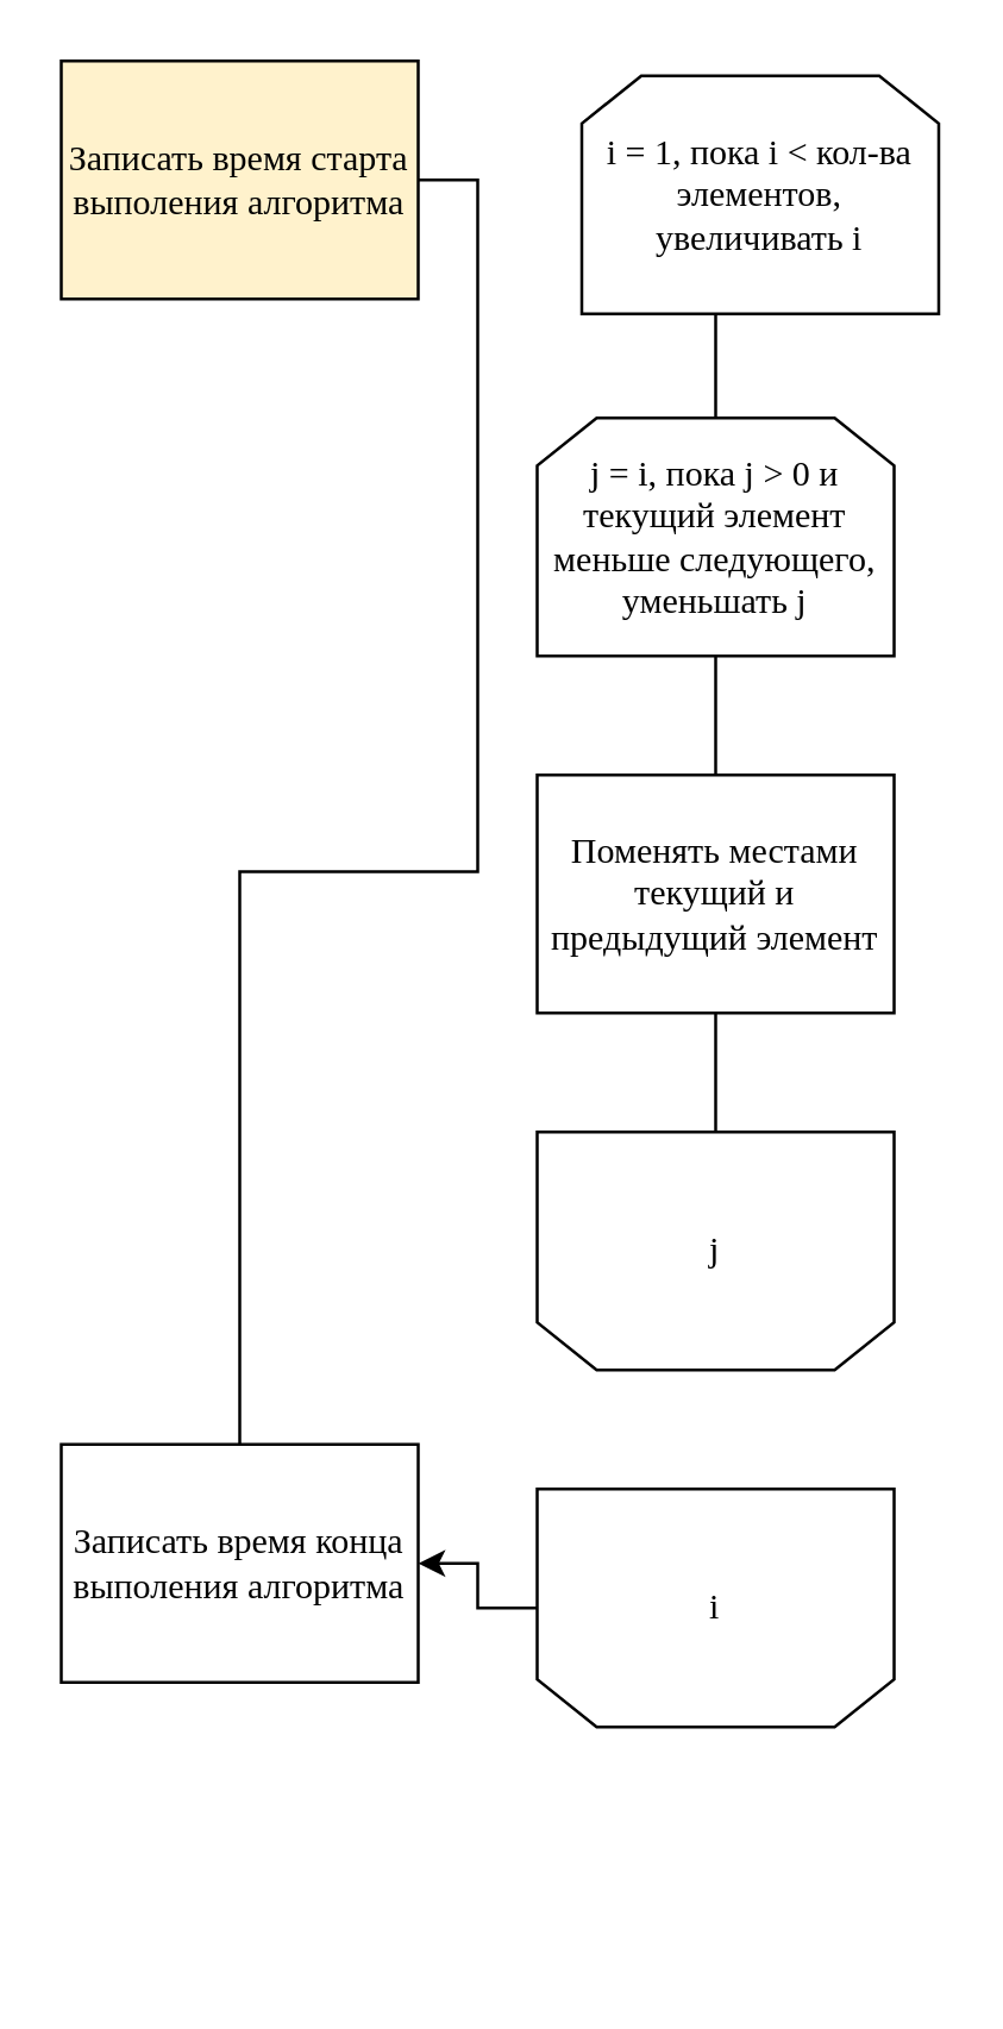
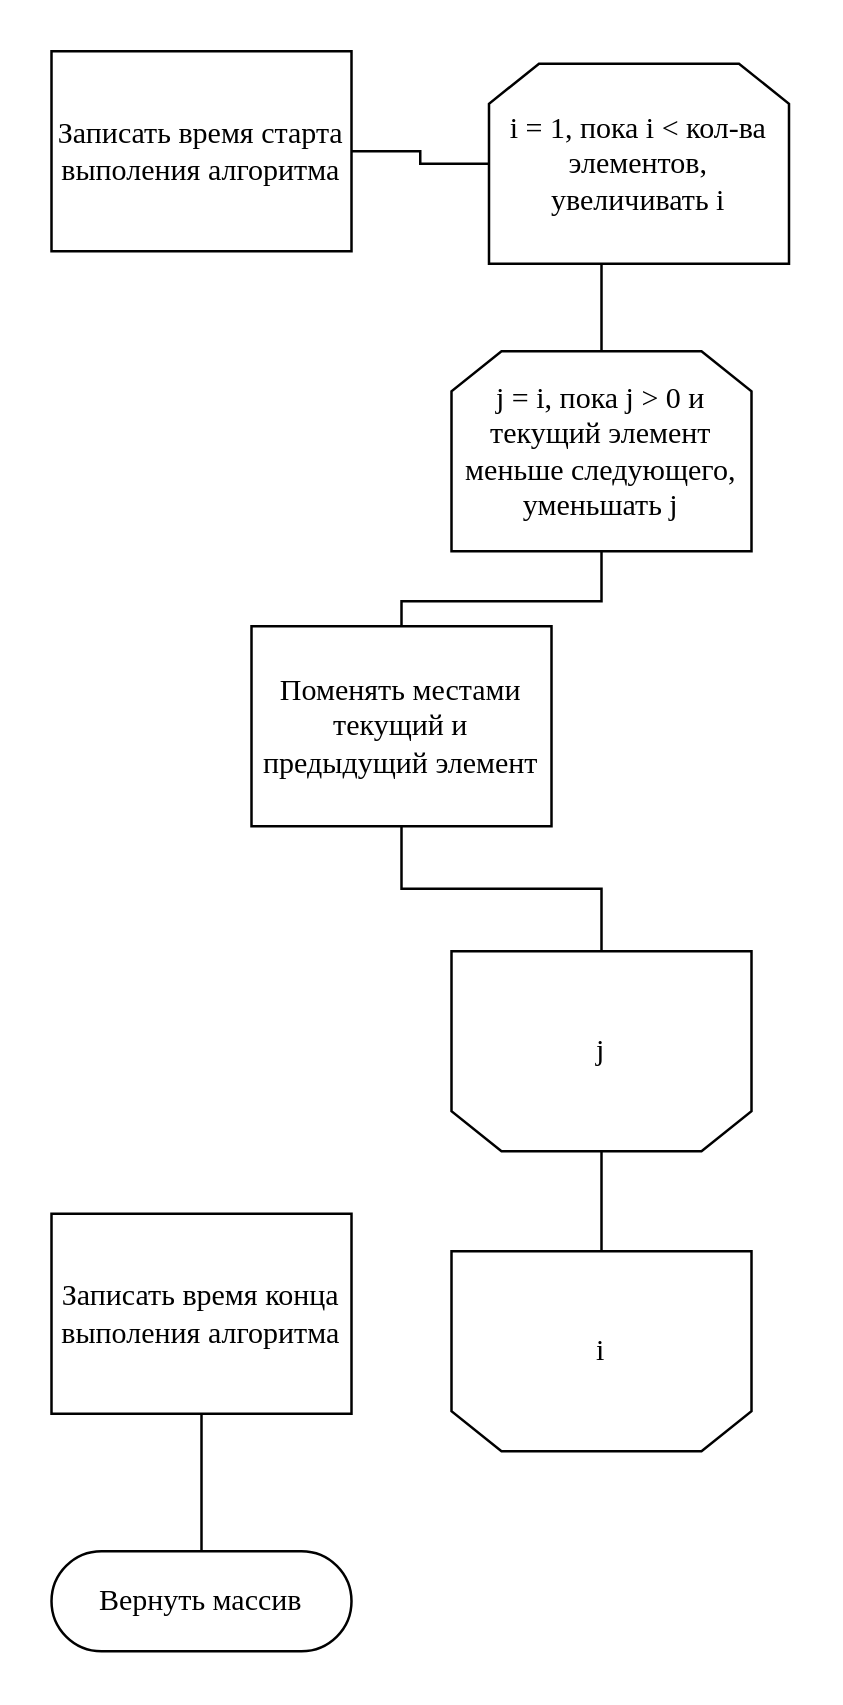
- <mxCell id="14" value="Записать время старта выполения алгоритма" style="rounded=0;whiteSpace=wrap;html=1;fontFamily=Times New Roman;fillColor=#fff2cc;" parent="1" vertex="1"><mxGeometry x="20" y="20" width="120" height="80" as="geometry" /></mxCell>
+ <mxCell id="14" value="Записать время старта выполения алгоритма" style="rounded=0;whiteSpace=wrap;html=1;fontFamily=Times New Roman;" parent="1" vertex="1"><mxGeometry x="20" y="20" width="120" height="80" as="geometry" /></mxCell>
- <mxCell id="11" value="Поменять местами текущий и предыдущий элемент" style="rounded=0;whiteSpace=wrap;html=1;fontFamily=Times New Roman;" parent="1" vertex="1"><mxGeometry x="180" y="260" width="120" height="80" as="geometry" /></mxCell>
+ <mxCell id="11" value="Поменять местами текущий и предыдущий элемент" style="rounded=0;whiteSpace=wrap;html=1;fontFamily=Times New Roman;" parent="1" vertex="1"><mxGeometry x="100" y="250" width="120" height="80" as="geometry" /></mxCell>
- <mxCell id="13" style="edgeStyle=orthogonalEdgeStyle;rounded=0;orthogonalLoop=1;jettySize=auto;html=1;exitX=1;exitY=0.5;exitDx=0;exitDy=0;endArrow=none;endFill=0;fontFamily=Times New Roman;" parent="1" source="14" target="16" edge="1"><mxGeometry relative="1" as="geometry" /></mxCell>
+ <mxCell id="13" style="edgeStyle=orthogonalEdgeStyle;rounded=0;orthogonalLoop=1;jettySize=auto;html=1;exitX=1;exitY=0.5;exitDx=0;exitDy=0;entryX=0;entryY=0.5;entryDx=0;entryDy=0;endArrow=none;endFill=0;fontFamily=Times New Roman;" parent="1" source="14" target="3" edge="1"><mxGeometry relative="1" as="geometry" /></mxCell>
+ <mxCell id="8" style="edgeStyle=orthogonalEdgeStyle;rounded=0;orthogonalLoop=1;jettySize=auto;html=1;exitX=0.5;exitY=0;exitDx=0;exitDy=0;entryX=0.5;entryY=1;entryDx=0;entryDy=0;endArrow=none;endFill=0;fontFamily=Times New Roman;" parent="1" source="9" target="5" edge="1"><mxGeometry relative="1" as="geometry" /></mxCell>
- <mxCell id="4" style="edgeStyle=orthogonalEdgeStyle;rounded=0;orthogonalLoop=1;jettySize=auto;html=1;exitX=1;exitY=0.5;exitDx=0;exitDy=0;entryX=1;entryY=0.5;entryDx=0;entryDy=0;endArrow=classic;endFill=1;fontFamily=Times New Roman;" parent="1" source="5" target="16" edge="1"><mxGeometry relative="1" as="geometry" /></mxCell>
+ <mxCell id="15" style="edgeStyle=orthogonalEdgeStyle;rounded=0;orthogonalLoop=1;jettySize=auto;html=1;exitX=0.5;exitY=1;exitDx=0;exitDy=0;endArrow=none;endFill=0;fontFamily=Times New Roman;" parent="1" source="16" target="12" edge="1"><mxGeometry relative="1" as="geometry" /></mxCell>
+ <mxCell id="12" value="Вернуть массив" style="html=1;dashed=0;whiteSpace=wrap;shape=mxgraph.dfd.start;fontFamily=Times New Roman;" parent="1" vertex="1"><mxGeometry x="20" y="620" width="120" height="40" as="geometry" /></mxCell>
